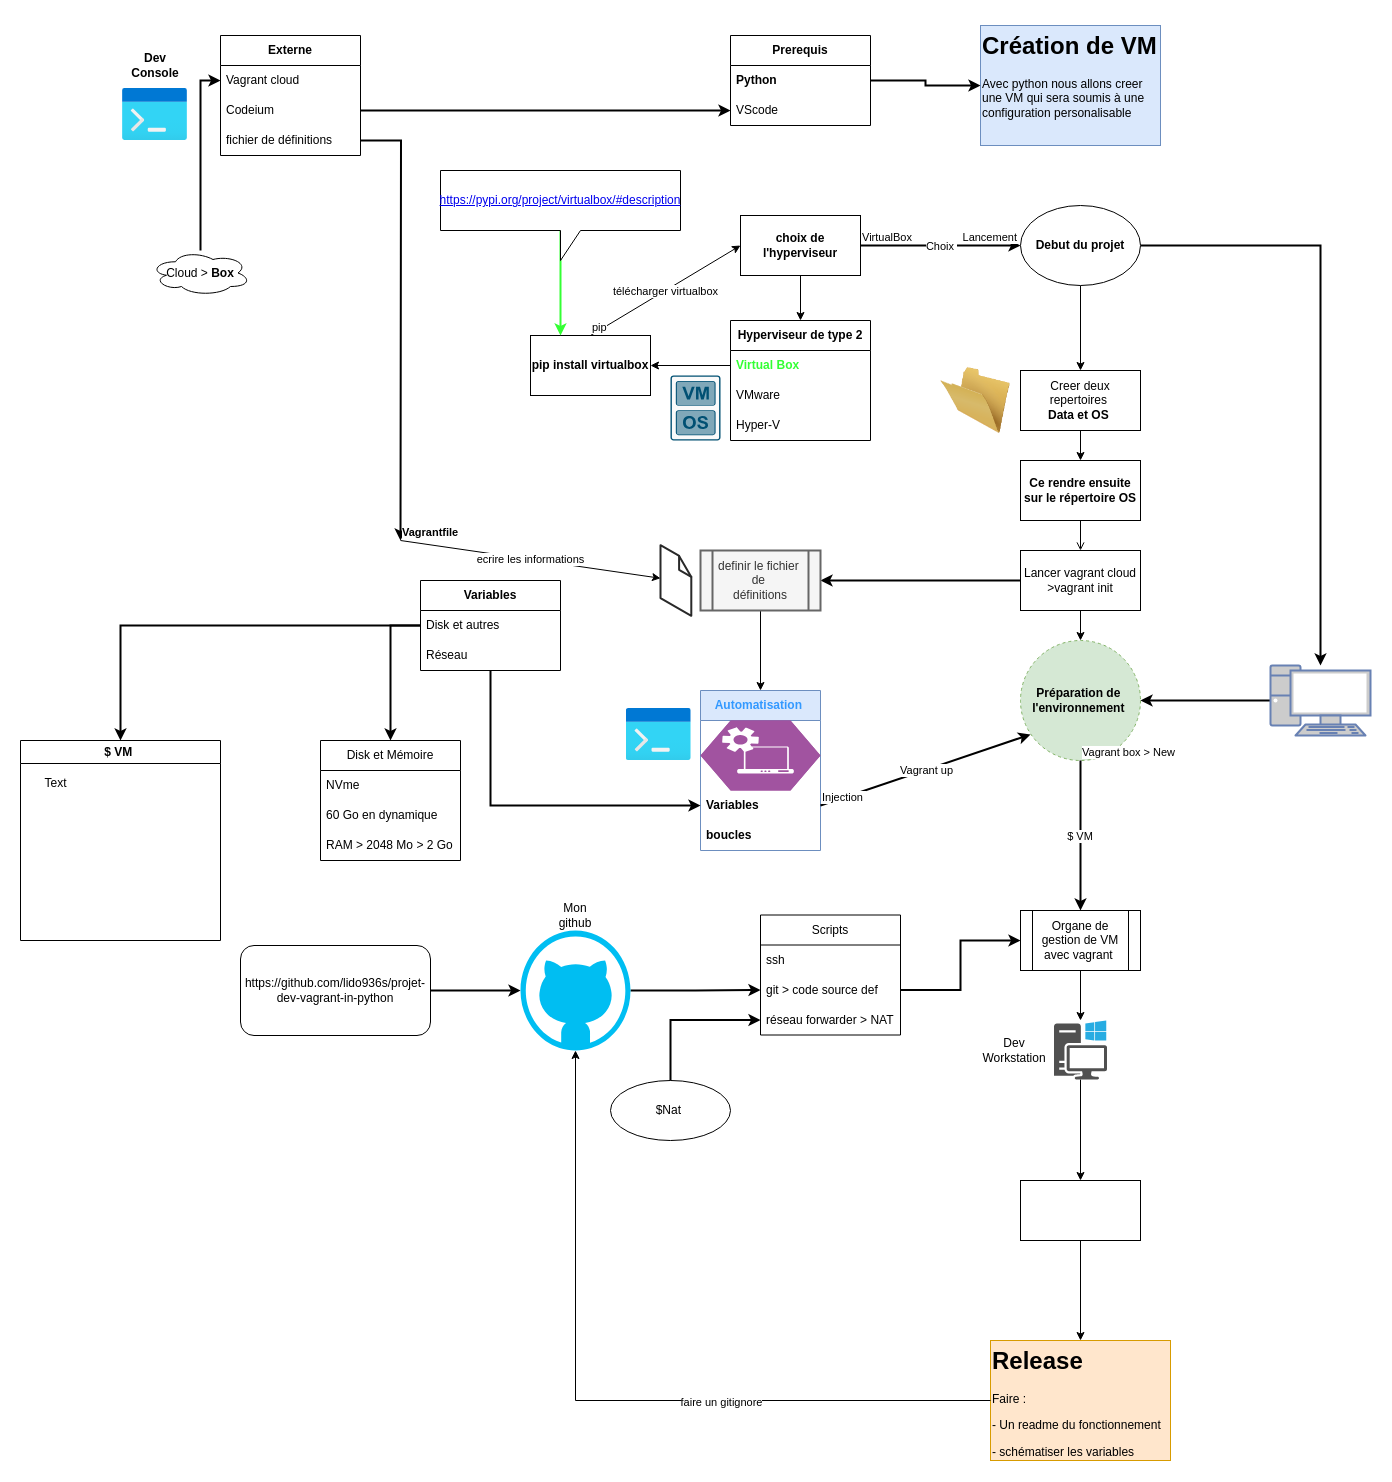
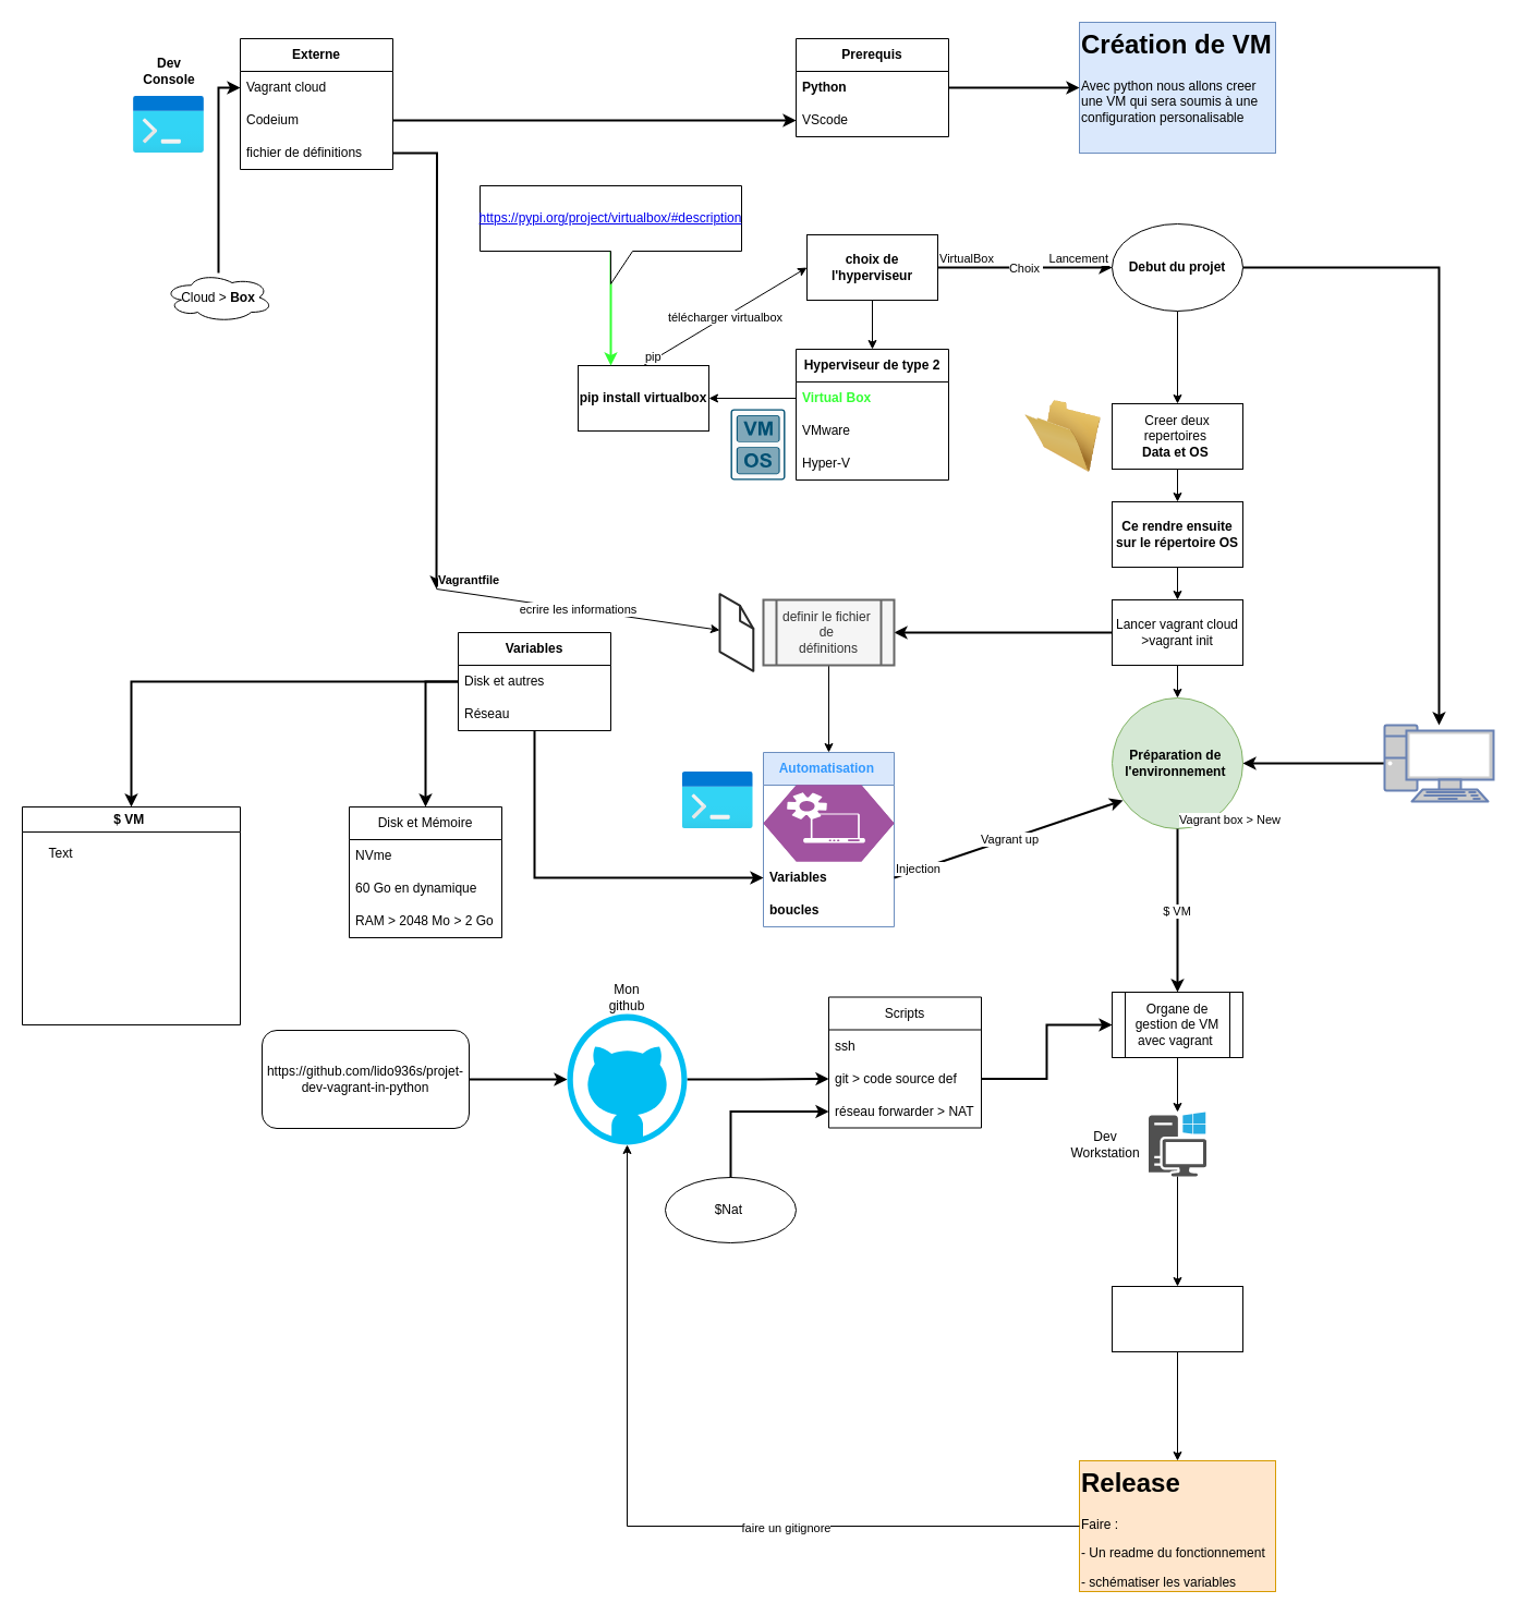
- <mxCell id="5" value="&lt;h1 style=&quot;margin-top: 0px;&quot;&gt;Création de VM&lt;/h1&gt;&lt;p&gt;Avec python nous allons creer une VM qui sera soumis à une configuration personalisable&amp;nbsp;&lt;/p&gt;" style="text;html=1;whiteSpace=wrap;overflow=hidden;rounded=0;fillColor=#dae8fc;strokeColor=#6c8ebf;" parent="1" vertex="1"><mxGeometry x="980" y="25" width="180" height="120" as="geometry" /></mxCell>
+ <mxCell id="5" value="&lt;h1 style=&quot;margin-top: 0px;&quot;&gt;Création de VM&lt;/h1&gt;&lt;p&gt;Avec python nous allons creer une VM qui sera soumis à une configuration personalisable&amp;nbsp;&lt;/p&gt;" style="text;html=1;whiteSpace=wrap;overflow=hidden;rounded=0;fillColor=#dae8fc;strokeColor=#6c8ebf;" parent="1" vertex="1"><mxGeometry x="990" width="180" height="120" as="geometry" y="20" /></mxCell>
- <mxCell id="34" style="edgeStyle=orthogonalEdgeStyle;rounded=0;orthogonalLoop=1;jettySize=auto;html=1;entryX=0.5;entryY=0;entryDx=0;entryDy=0;endArrow=open;" parent="1" source="35" target="29" edge="1"><mxGeometry relative="1" as="geometry" /></mxCell>
+ <mxCell id="34" style="edgeStyle=orthogonalEdgeStyle;rounded=0;orthogonalLoop=1;jettySize=auto;html=1;entryX=0.5;entryY=0;entryDx=0;entryDy=0;" parent="1" source="35" target="29" edge="1"><mxGeometry relative="1" as="geometry" /></mxCell>
- <mxCell id="40" value="Préparation de&amp;nbsp;&lt;br&gt;l'environnement&amp;nbsp;" style="ellipse;whiteSpace=wrap;html=1;fontStyle=1;fillColor=#d5e8d4;strokeColor=#82b366;dashed=1;" parent="1" vertex="1"><mxGeometry x="1020" y="640" width="120" height="120" as="geometry" /></mxCell>
+ <mxCell id="40" value="Préparation de&amp;nbsp;&lt;br&gt;l'environnement&amp;nbsp;" style="ellipse;whiteSpace=wrap;html=1;fontStyle=1;fillColor=#d5e8d4;strokeColor=#82b366;" parent="1" vertex="1"><mxGeometry x="1020" y="640" width="120" height="120" as="geometry" /></mxCell>
